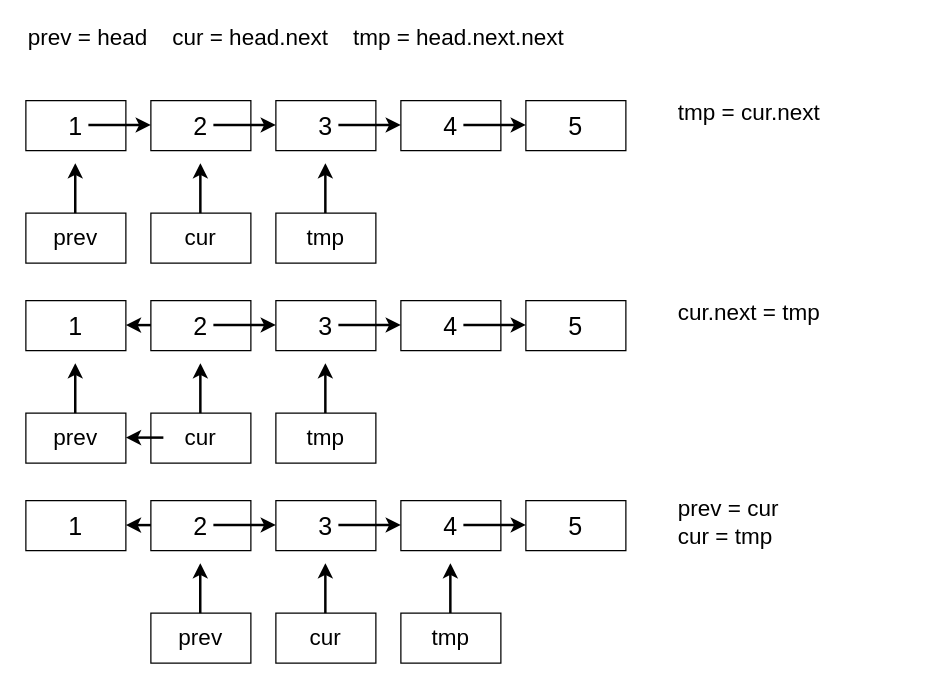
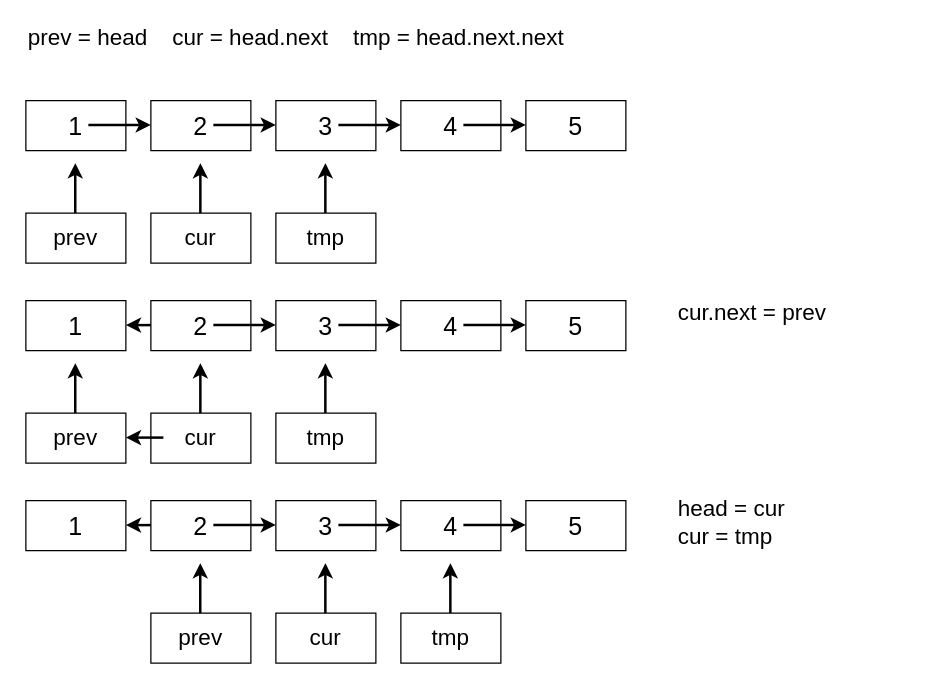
- <mxCell id="50" value="tmp = cur.next" style="text;html=1;strokeColor=none;fillColor=none;align=left;verticalAlign=middle;whiteSpace=wrap;rounded=0;fontSize=18;" vertex="1" parent="1"><mxGeometry x="540" y="80" width="180" height="20" as="geometry" /></mxCell>
- <mxCell id="48" value="cur.next = tmp" style="text;html=1;strokeColor=none;fillColor=none;align=left;verticalAlign=middle;whiteSpace=wrap;rounded=0;fontSize=18;" vertex="1" parent="1"><mxGeometry x="540" y="240" width="180" height="20" as="geometry" /></mxCell>
+ <mxCell id="48" value="cur.next = prev" style="text;html=1;strokeColor=none;fillColor=none;align=left;verticalAlign=middle;whiteSpace=wrap;rounded=0;fontSize=18;" vertex="1" parent="1"><mxGeometry x="540" y="240" width="180" height="20" as="geometry" /></mxCell>
- <mxCell id="49" value="prev = cur&lt;br&gt;cur = tmp" style="text;html=1;strokeColor=none;fillColor=none;align=left;verticalAlign=top;whiteSpace=wrap;rounded=0;fontSize=18;" vertex="1" parent="1"><mxGeometry x="540" y="390" width="180" height="50" as="geometry" /></mxCell>
+ <mxCell id="49" value="head = cur&lt;br&gt;cur = tmp" style="text;html=1;strokeColor=none;fillColor=none;align=left;verticalAlign=top;whiteSpace=wrap;rounded=0;fontSize=18;" vertex="1" parent="1"><mxGeometry x="540" y="390" width="180" height="50" as="geometry" /></mxCell>
